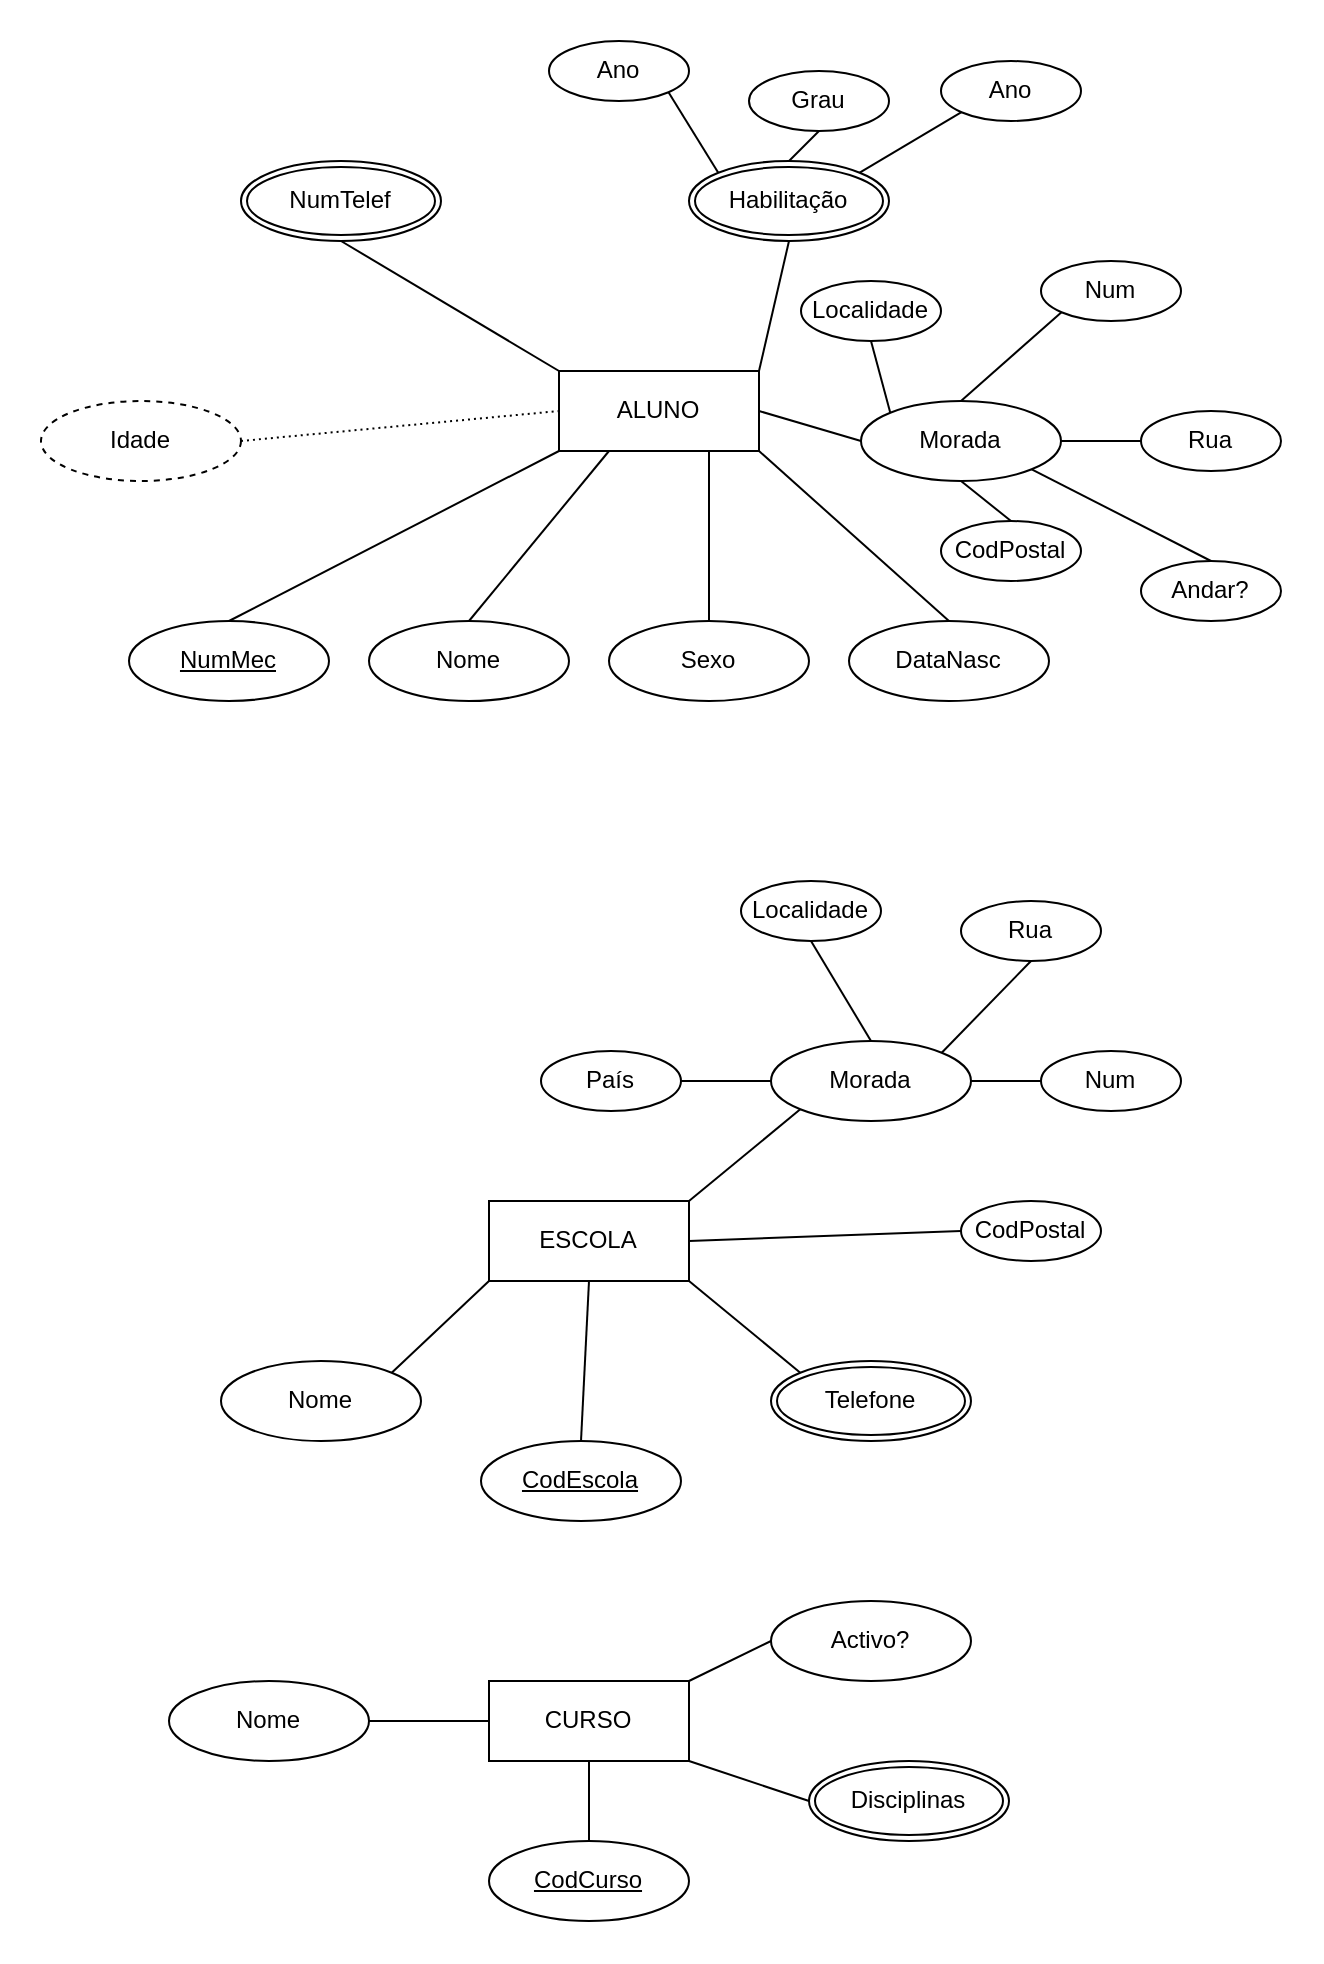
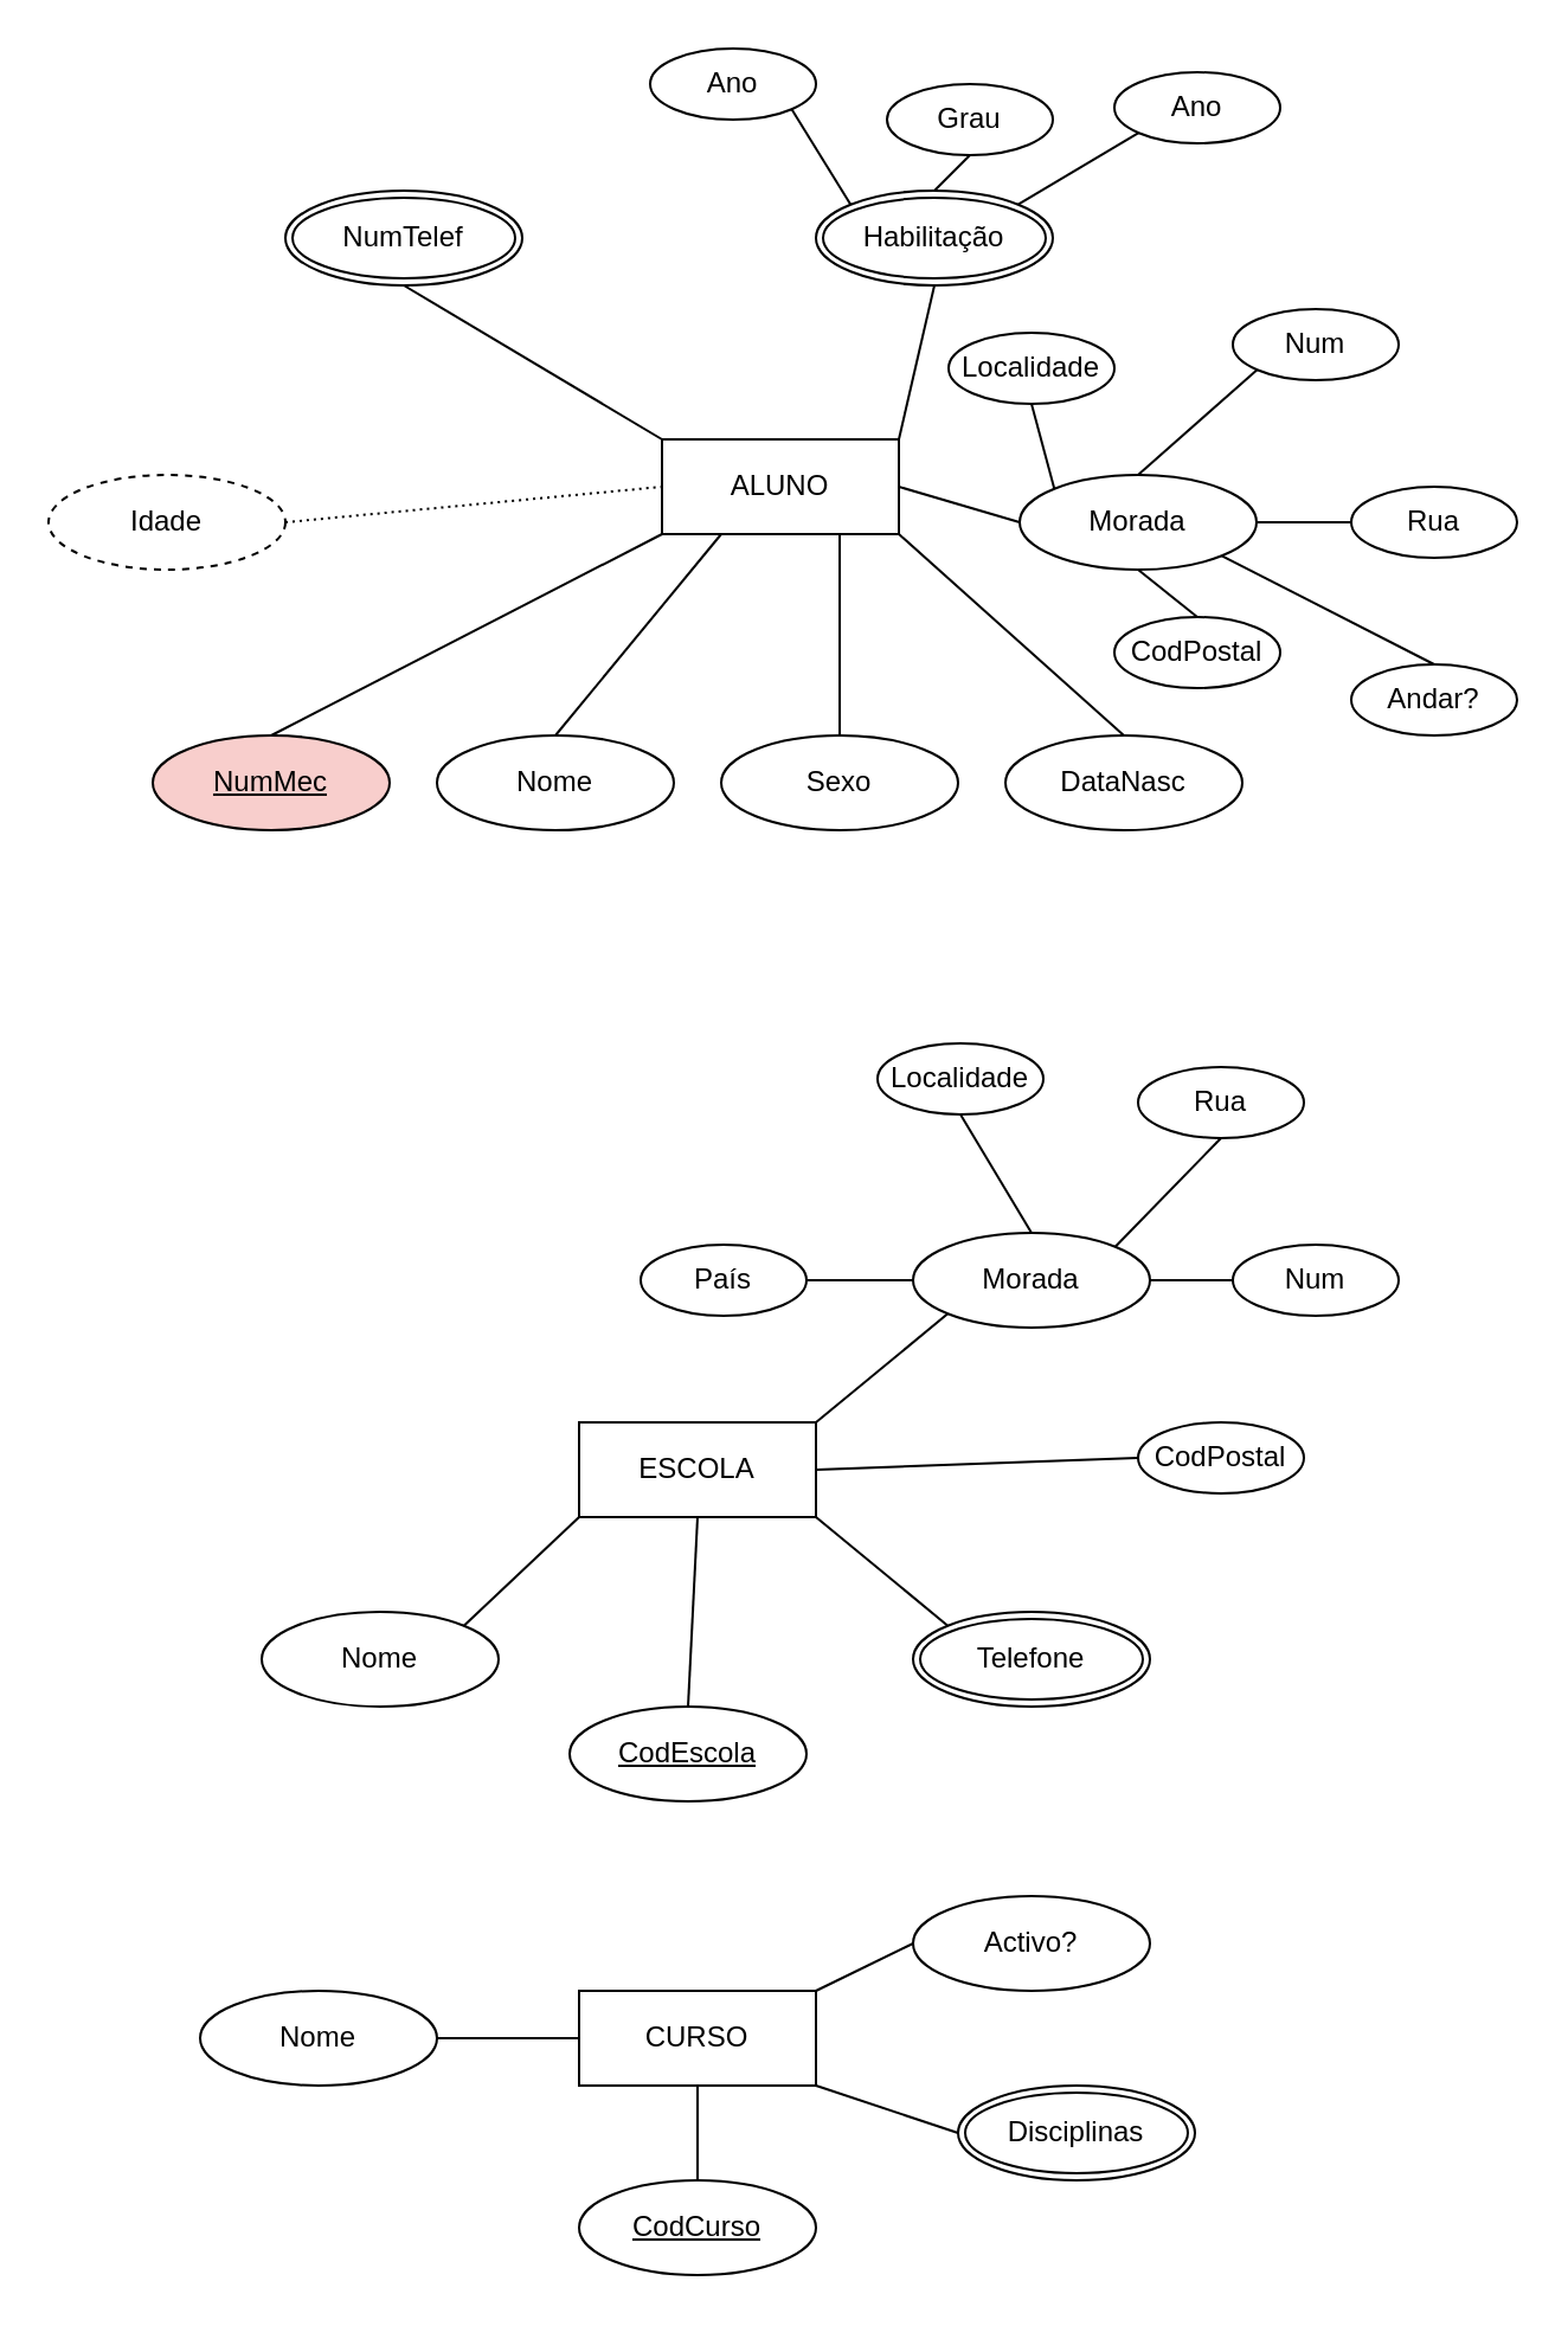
- <mxCell id="3" value="NumMec" style="ellipse;whiteSpace=wrap;html=1;align=center;fontStyle=4;" vertex="1" parent="1"><mxGeometry x="64" y="310" width="100" height="40" as="geometry" /></mxCell>
+ <mxCell id="3" value="NumMec" style="ellipse;whiteSpace=wrap;html=1;align=center;fontStyle=4;fillColor=#f8cecc;" vertex="1" parent="1"><mxGeometry x="64" y="310" width="100" height="40" as="geometry" /></mxCell>
